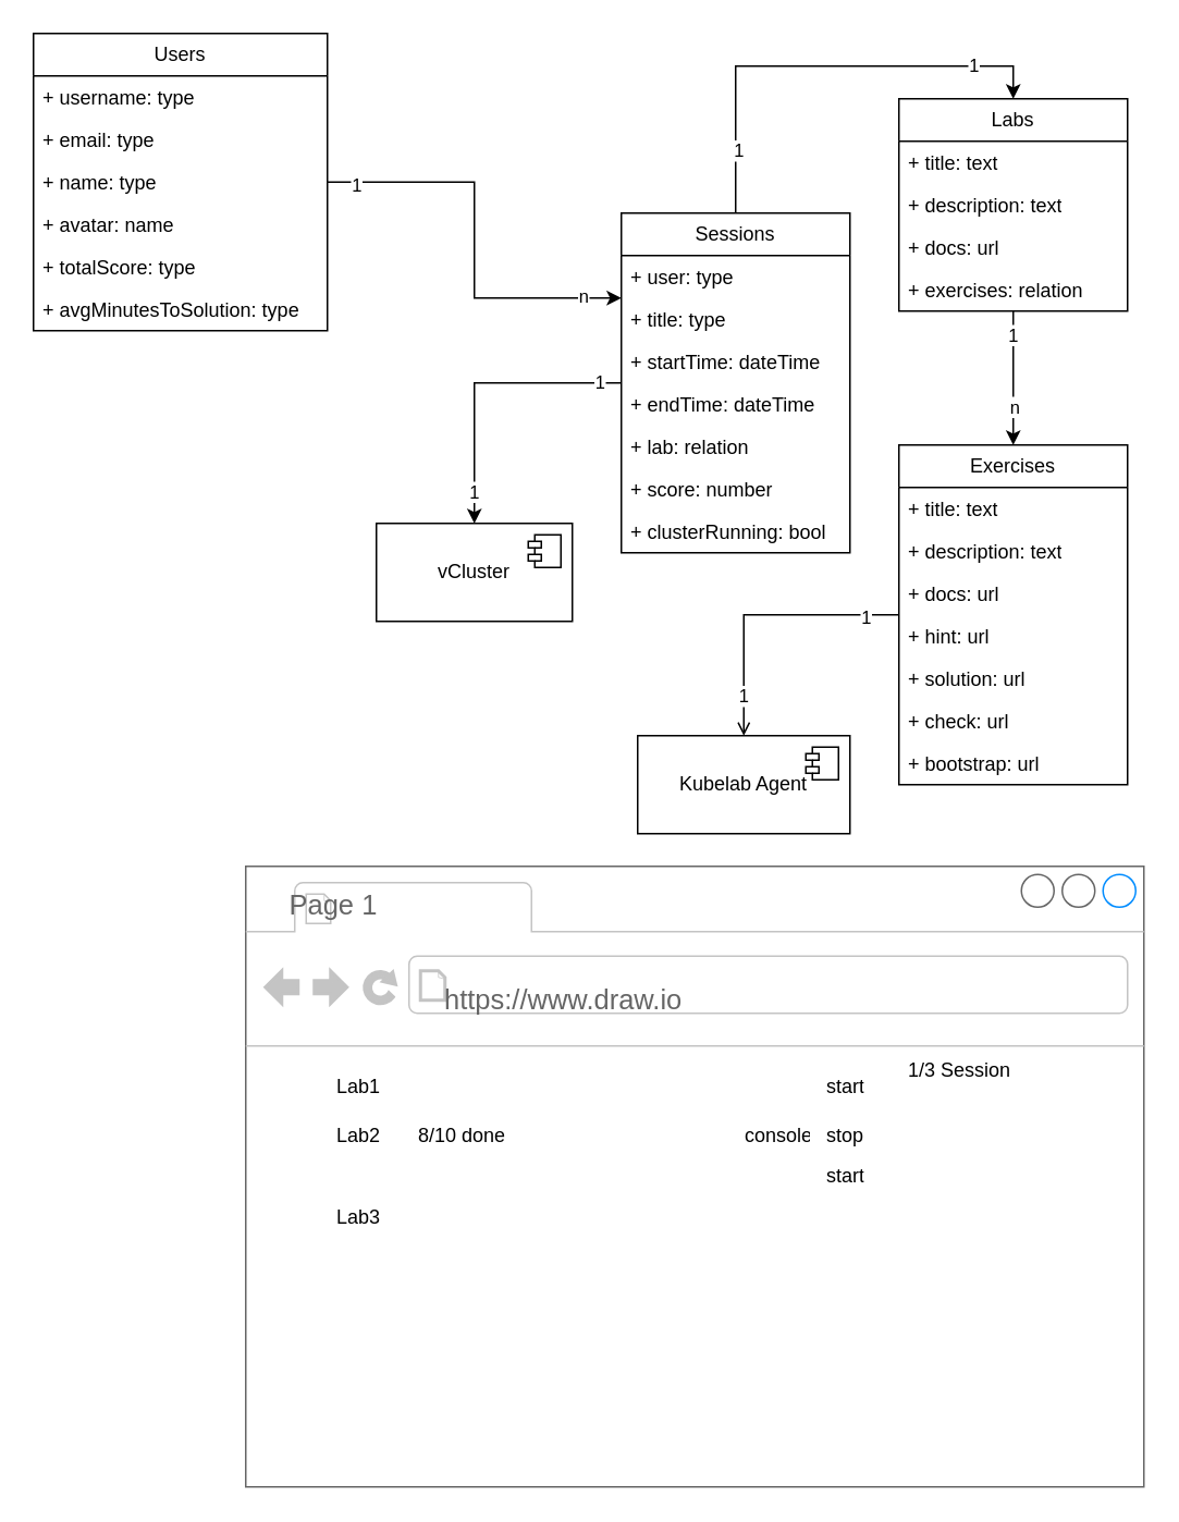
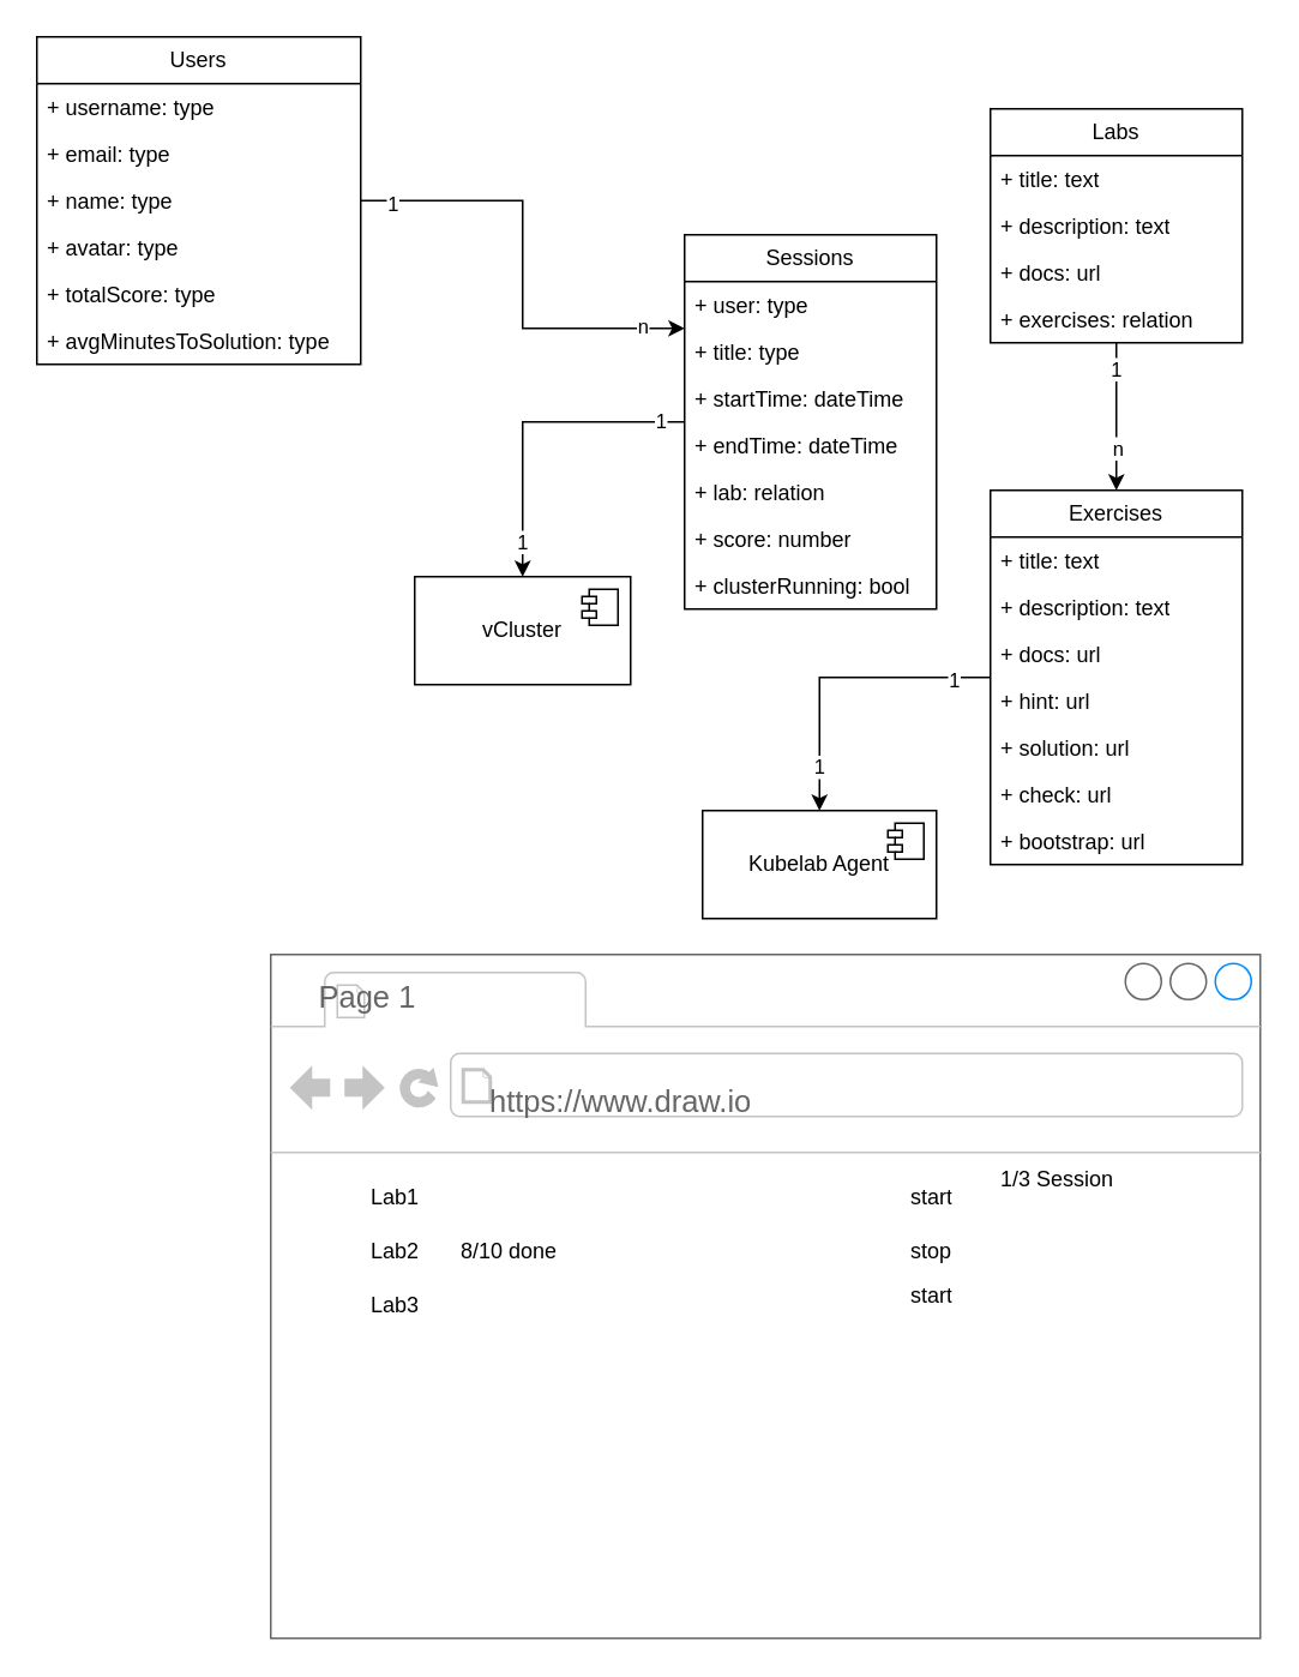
- <mxCell id="12" style="edgeStyle=orthogonalEdgeStyle;rounded=0;orthogonalLoop=1;jettySize=auto;html=1;exitX=0.5;exitY=0;exitDx=0;exitDy=0;entryX=0.5;entryY=0;entryDx=0;entryDy=0;" parent="1" source="21" target="36" edge="1"><mxGeometry relative="1" as="geometry" /></mxCell>
- <mxCell id="13" value="1" style="edgeLabel;html=1;align=center;verticalAlign=middle;resizable=0;points=[];" parent="12" vertex="1" connectable="0"><mxGeometry x="0.677" y="1" relative="1" as="geometry"><mxPoint as="offset" /></mxGeometry></mxCell>
- <mxCell id="14" value="1" style="edgeLabel;html=1;align=center;verticalAlign=middle;resizable=0;points=[];" parent="12" vertex="1" connectable="0"><mxGeometry x="-0.725" y="-1" relative="1" as="geometry"><mxPoint as="offset" /></mxGeometry></mxCell>
- <mxCell id="9" value="+ avatar: name" style="text;strokeColor=none;fillColor=none;align=left;verticalAlign=top;spacingLeft=4;spacingRight=4;overflow=hidden;rotatable=0;points=[[0,0.5],[1,0.5]];portConstraint=eastwest;whiteSpace=wrap;html=1;" vertex="1" parent="5"><mxGeometry y="104" width="180" height="26" as="geometry" /></mxCell>
+ <mxCell id="9" value="+ avatar: type" style="text;strokeColor=none;fillColor=none;align=left;verticalAlign=top;spacingLeft=4;spacingRight=4;overflow=hidden;rotatable=0;points=[[0,0.5],[1,0.5]];portConstraint=eastwest;whiteSpace=wrap;html=1;" vertex="1" parent="5"><mxGeometry y="104" width="180" height="26" as="geometry" /></mxCell>
- <mxCell id="15" style="edgeStyle=orthogonalEdgeStyle;rounded=0;orthogonalLoop=1;jettySize=auto;html=1;entryX=0.5;entryY=0;entryDx=0;entryDy=0;endArrow=open;" parent="1" source="41" target="29" edge="1"><mxGeometry relative="1" as="geometry" /></mxCell>
+ <mxCell id="15" style="edgeStyle=orthogonalEdgeStyle;rounded=0;orthogonalLoop=1;jettySize=auto;html=1;entryX=0.5;entryY=0;entryDx=0;entryDy=0;" parent="1" source="41" target="29" edge="1"><mxGeometry relative="1" as="geometry" /></mxCell>
- <mxCell id="57" value="console" style="text;strokeColor=none;fillColor=none;align=left;verticalAlign=middle;spacingLeft=4;spacingRight=4;overflow=hidden;points=[[0,0.5],[1,0.5]];portConstraint=eastwest;rotatable=0;whiteSpace=wrap;html=1;" parent="49" vertex="1"><mxGeometry x="300" y="150" width="50" height="30" as="geometry" /></mxCell>
- <mxCell id="54" value="Lab3" style="text;strokeColor=none;fillColor=none;align=left;verticalAlign=middle;spacingLeft=4;spacingRight=4;overflow=hidden;points=[[0,0.5],[1,0.5]];portConstraint=eastwest;rotatable=0;whiteSpace=wrap;html=1;" parent="49" vertex="1"><mxGeometry x="50" y="200" width="80" height="30" as="geometry" /></mxCell>
+ <mxCell id="54" value="Lab3" style="text;strokeColor=none;fillColor=none;align=left;verticalAlign=middle;spacingLeft=4;spacingRight=4;overflow=hidden;points=[[0,0.5],[1,0.5]];portConstraint=eastwest;rotatable=0;whiteSpace=wrap;html=1;" parent="49" vertex="1"><mxGeometry x="50" y="180" width="80" height="30" as="geometry" /></mxCell>
